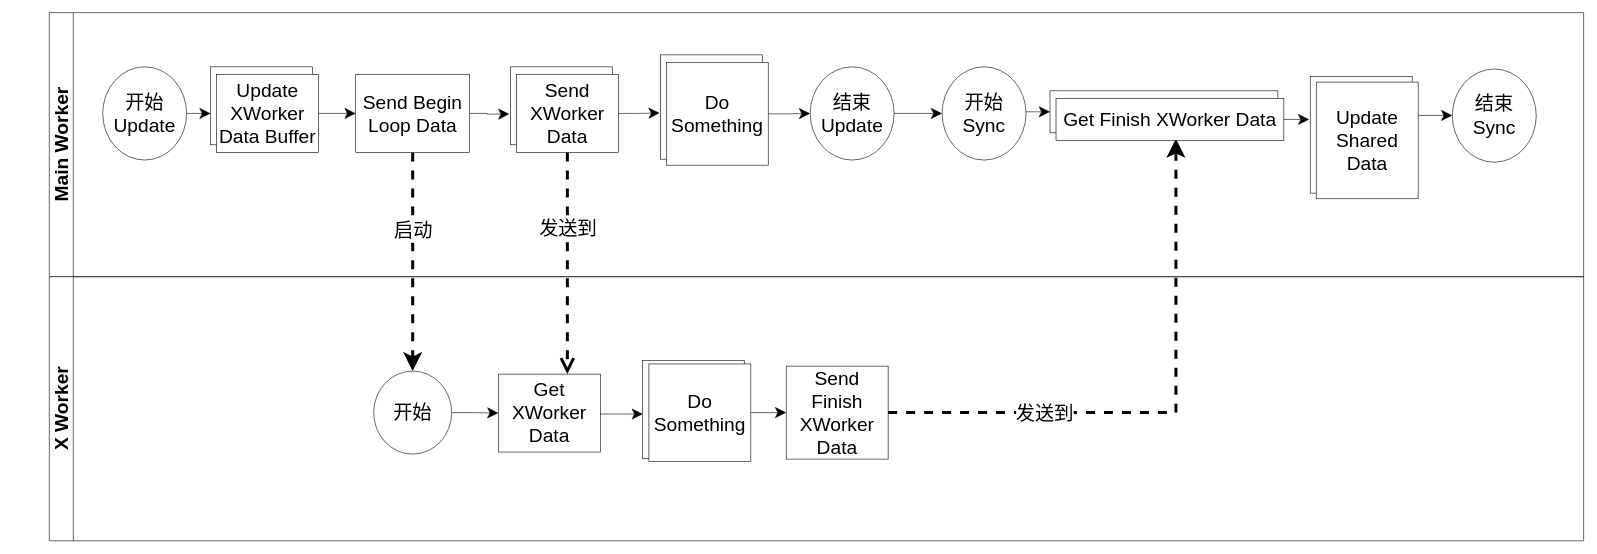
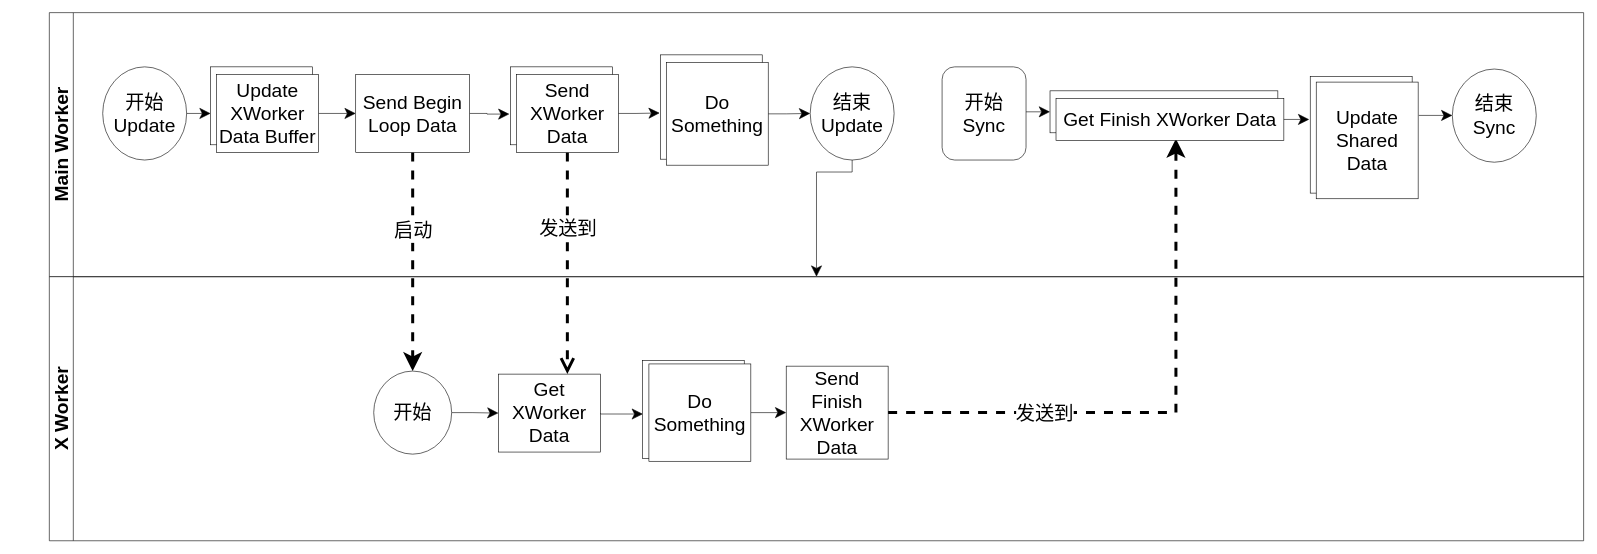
- <mxCell id="17" style="edgeStyle=orthogonalEdgeStyle;rounded=0;orthogonalLoop=1;jettySize=auto;html=1;entryX=0;entryY=0.5;entryDx=0;entryDy=0;startSize=16;endSize=16;strokeWidth=1;" parent="1" source="18" target="20" edge="1"><mxGeometry relative="1" as="geometry" /></mxCell>
+ <mxCell id="17" style="edgeStyle=orthogonalEdgeStyle;rounded=0;orthogonalLoop=1;jettySize=auto;html=1;startSize=16;endSize=16;strokeWidth=1;" parent="1" source="18" target="2" edge="1"><mxGeometry relative="1" as="geometry" /></mxCell>
- <mxCell id="20" value="开始&lt;br&gt;Sync" style="ellipse;whiteSpace=wrap;html=1;fontSize=32;" parent="1" vertex="1"><mxGeometry x="1570" y="111" width="140" height="155.42" as="geometry" /></mxCell>
+ <mxCell id="20" value="开始&lt;br&gt;Sync" style="whiteSpace=wrap;html=1;fontSize=32;rounded=1;" parent="1" vertex="1"><mxGeometry x="1570" y="111" width="140" height="155.42" as="geometry" /></mxCell>
